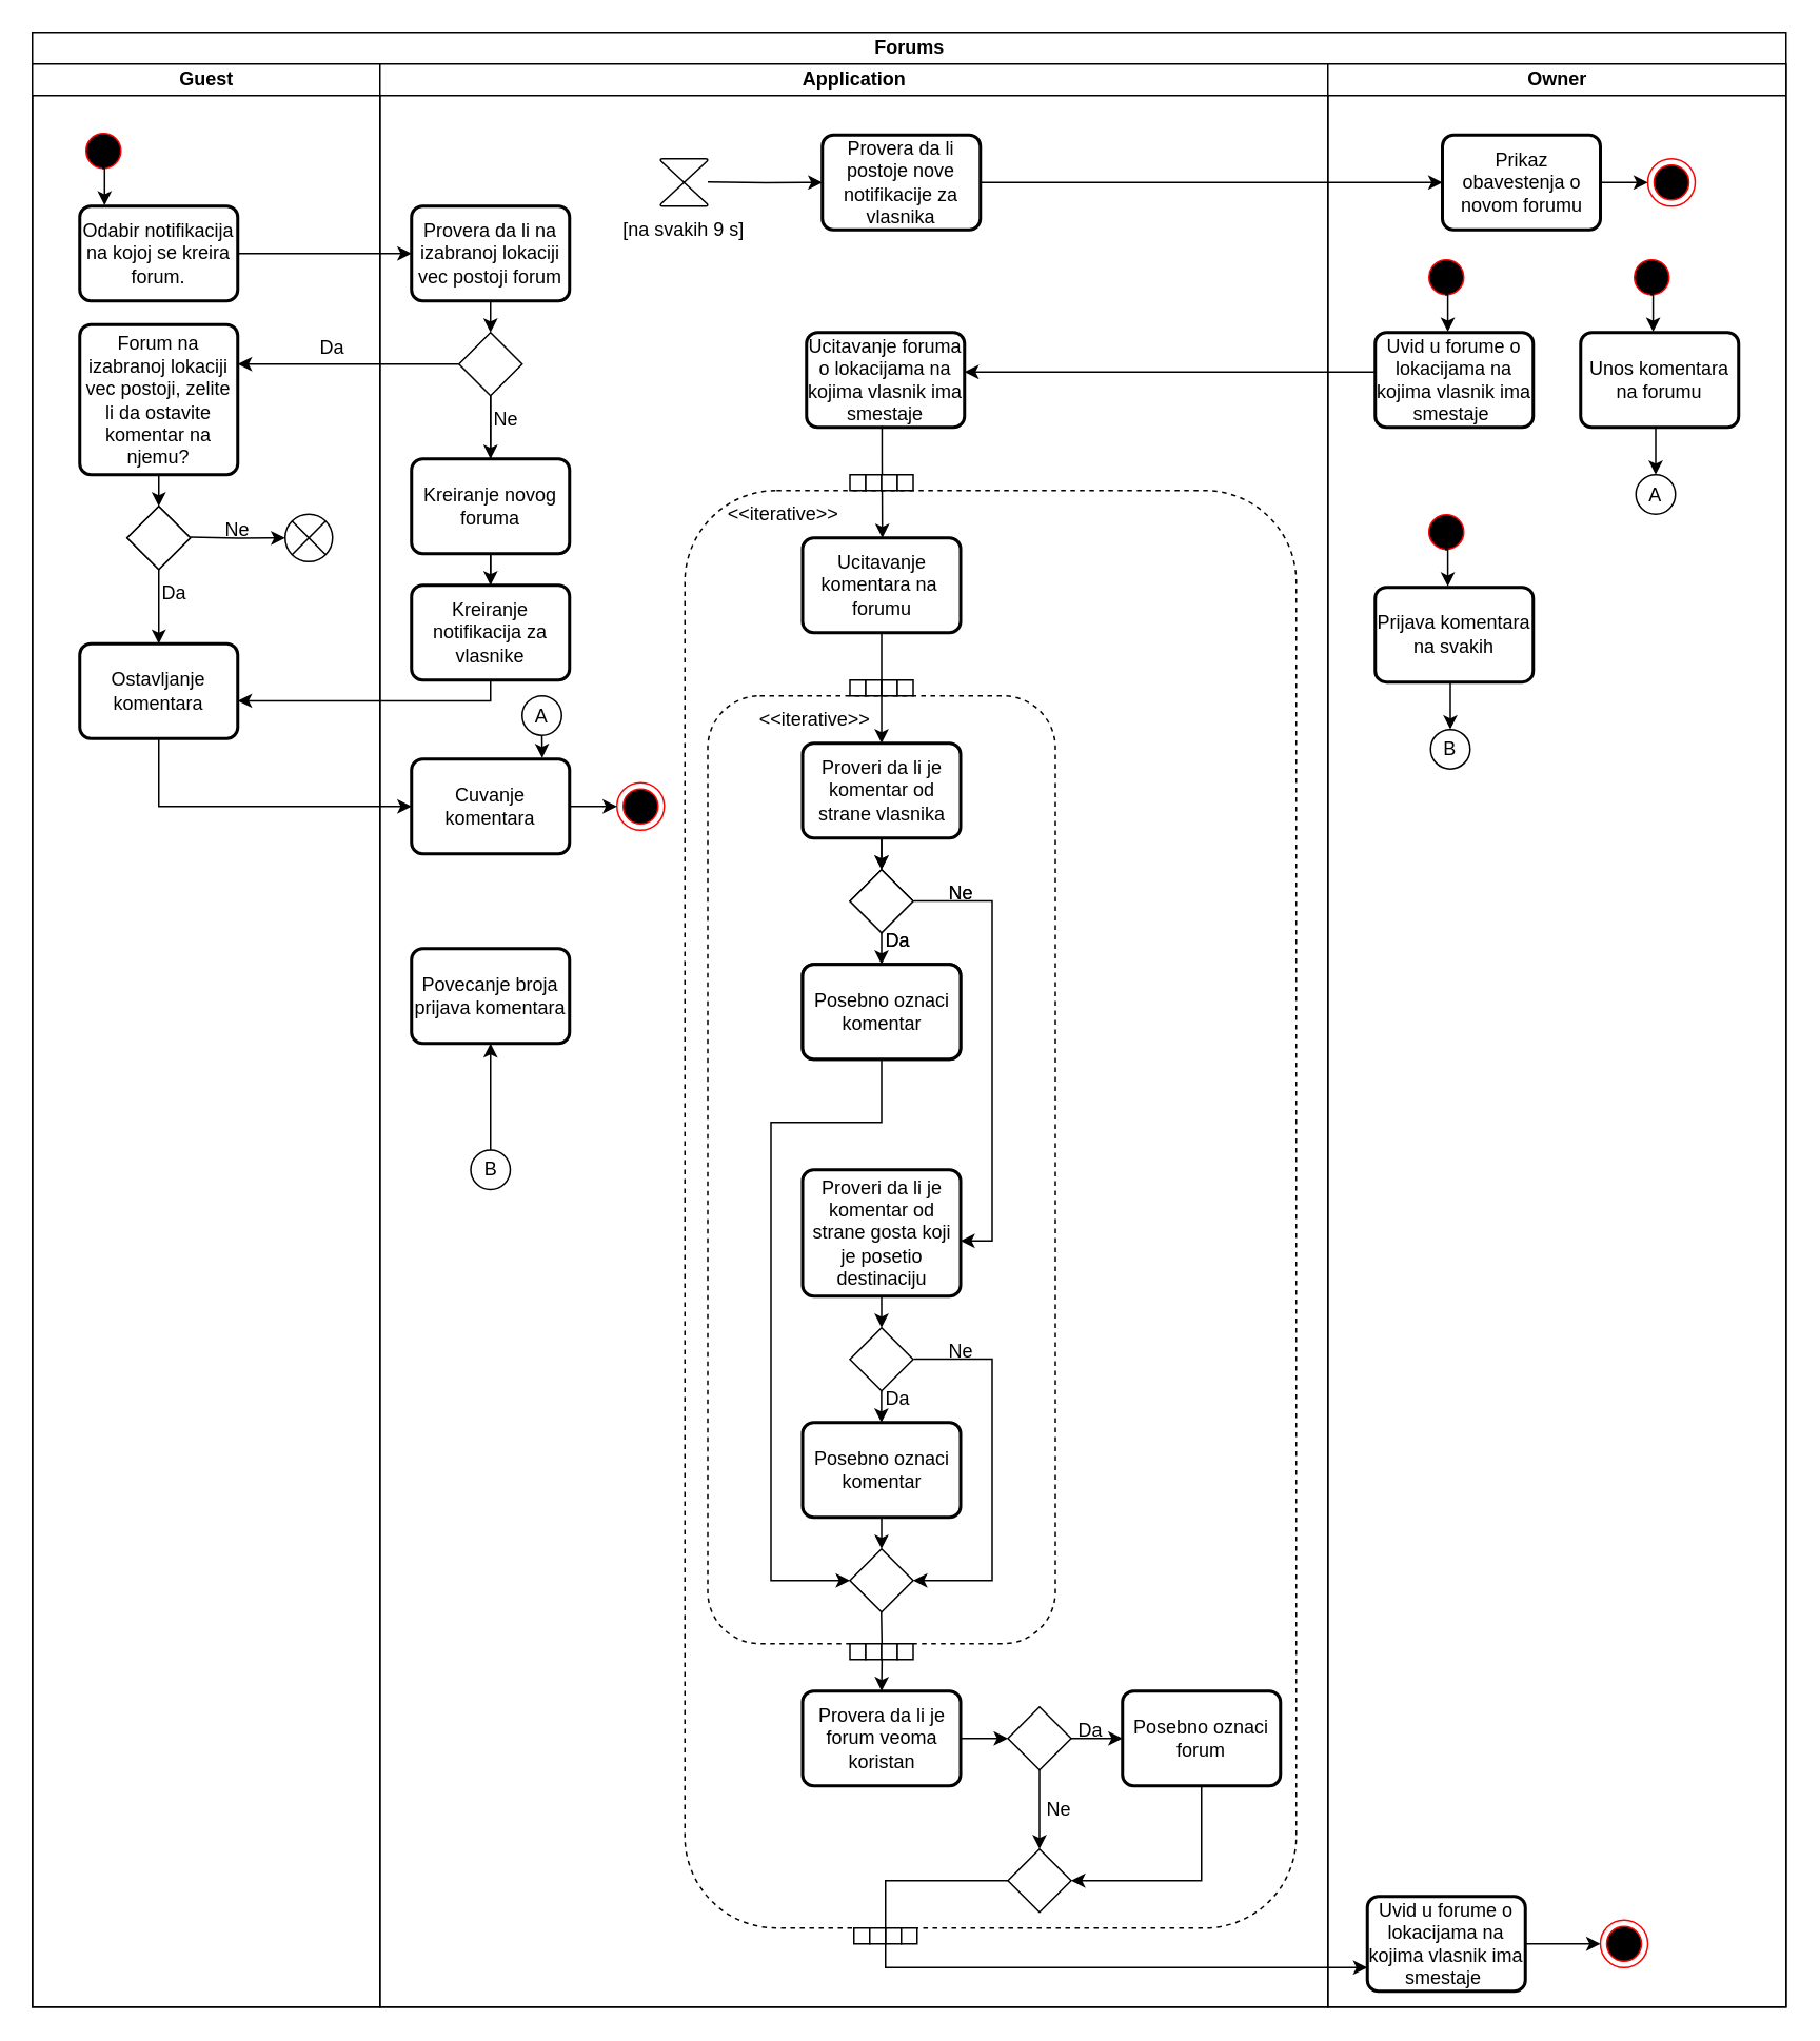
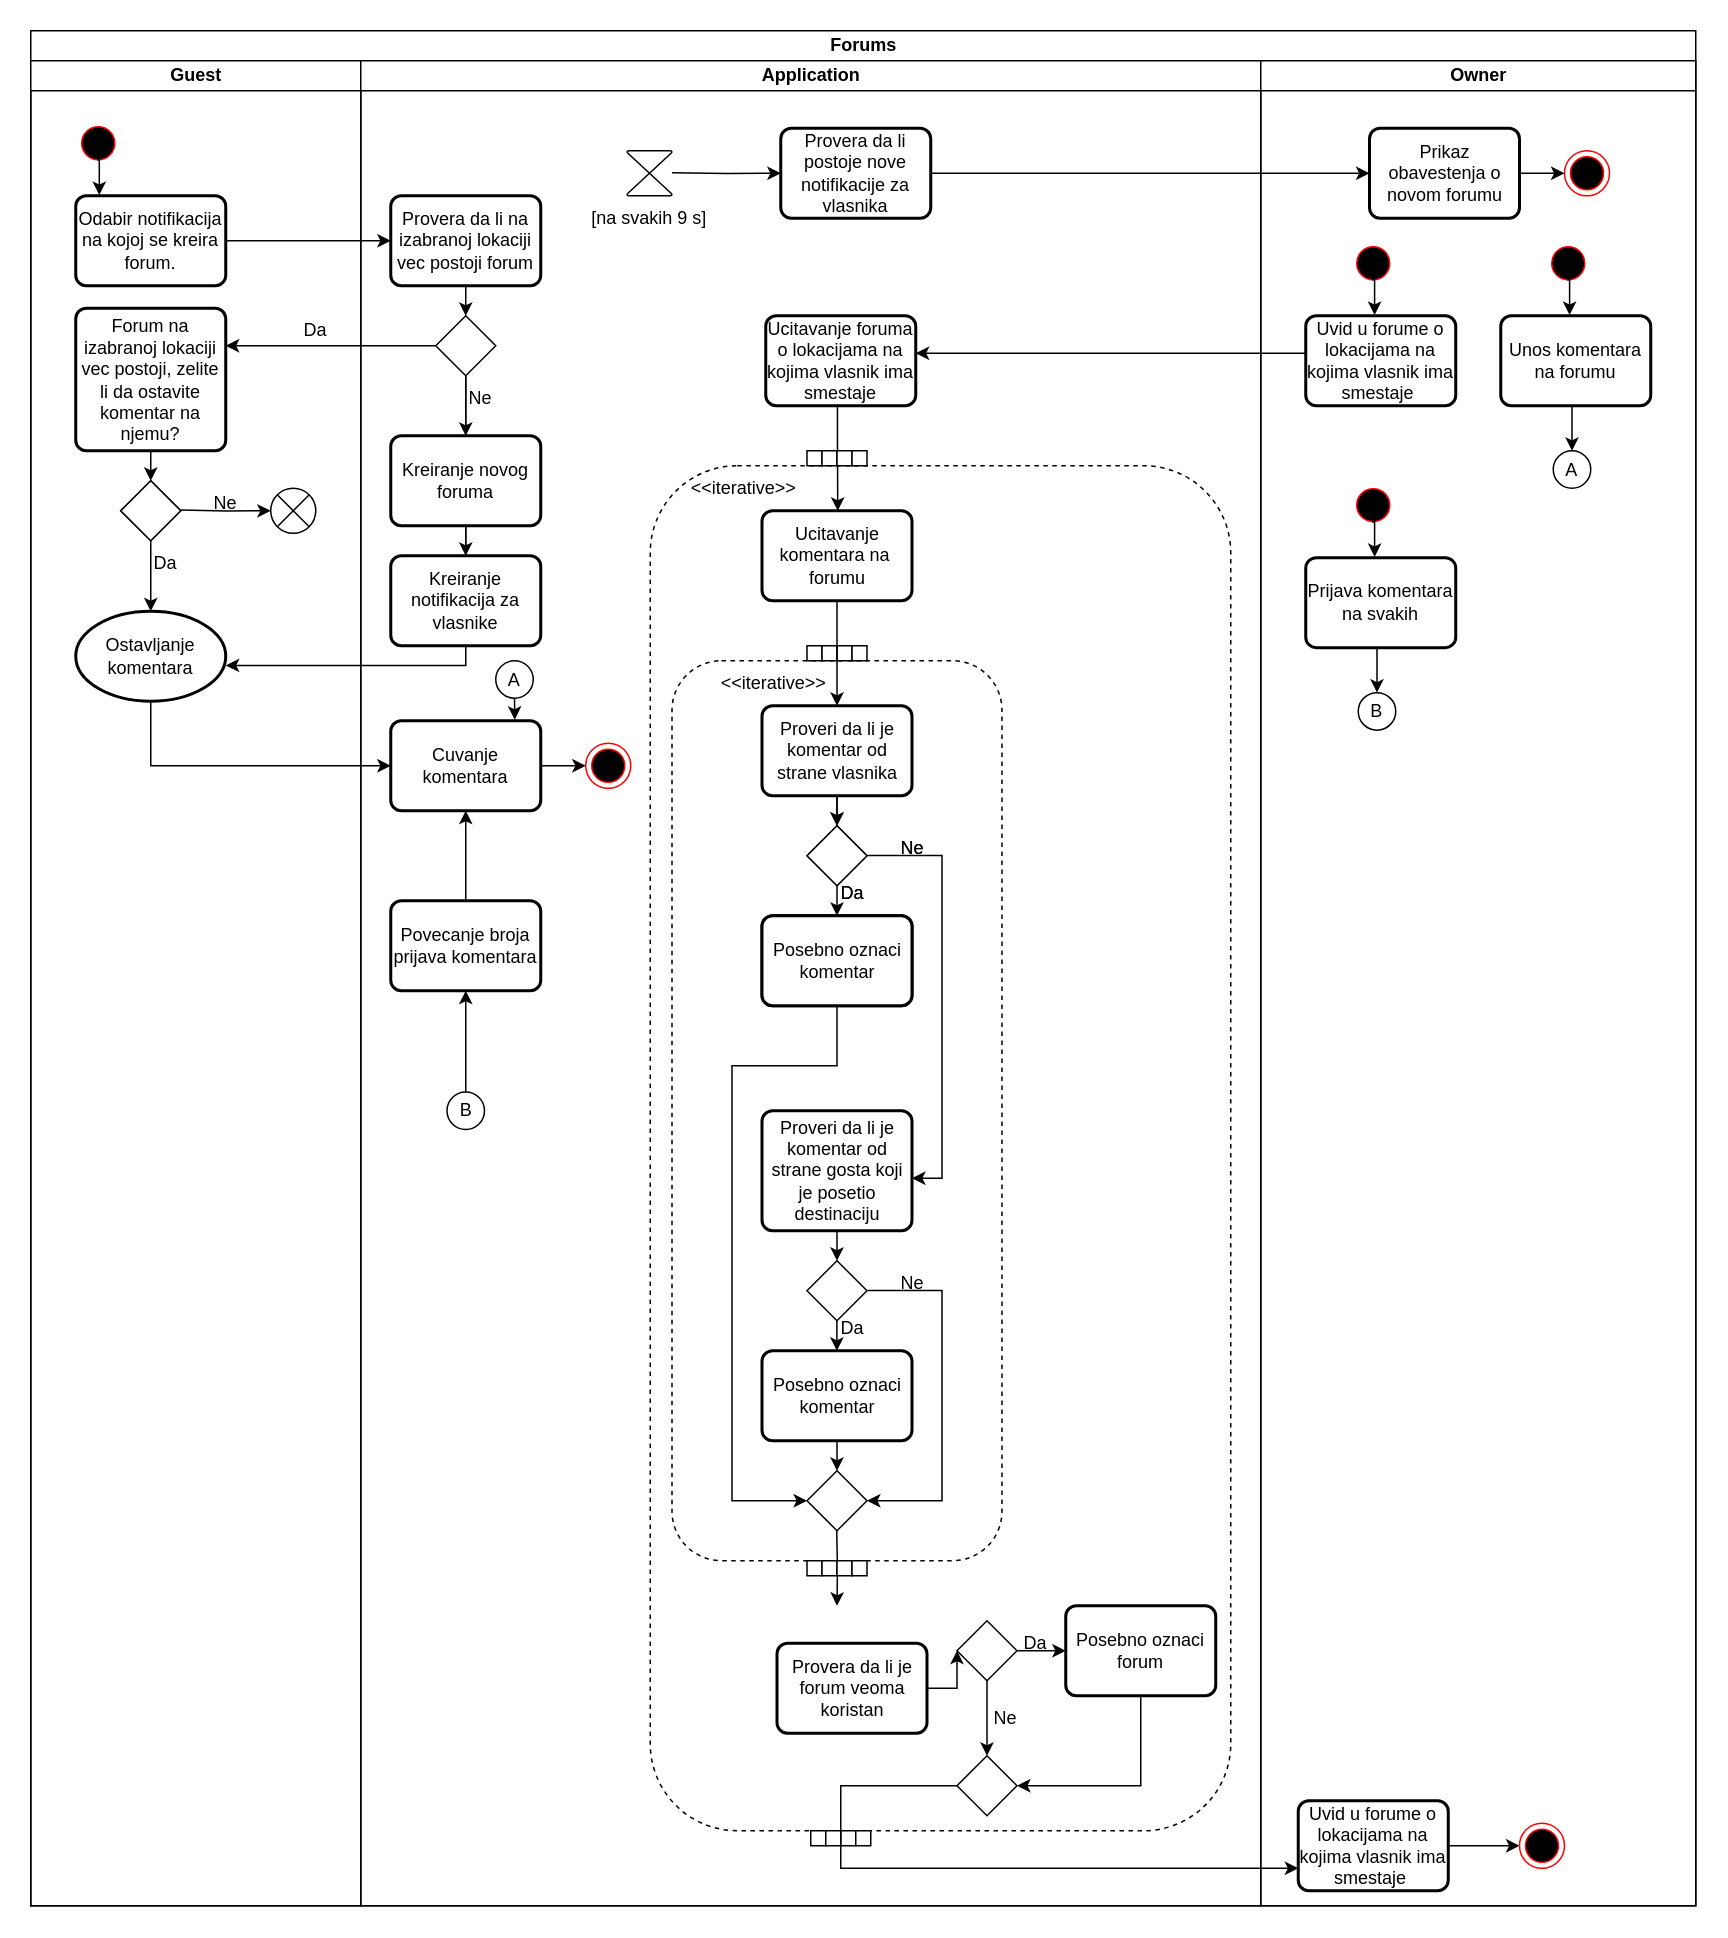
- <mxCell id="7" value="Ostavljanje komentara" style="rounded=1;whiteSpace=wrap;html=1;absoluteArcSize=1;arcSize=14;strokeWidth=2;" vertex="1" parent="3"><mxGeometry x="30" y="367" width="100" height="60" as="geometry" /></mxCell>
+ <mxCell id="7" value="Ostavljanje komentara" style="ellipse;whiteSpace=wrap;html=1;absoluteArcSize=1;arcSize=14;strokeWidth=2;" vertex="1" parent="3"><mxGeometry x="30" y="367" width="100" height="60" as="geometry" /></mxCell>
+ <mxCell id="104" style="edgeStyle=orthogonalEdgeStyle;rounded=0;orthogonalLoop=1;jettySize=auto;html=1;exitX=0.5;exitY=0;exitDx=0;exitDy=0;entryX=0.5;entryY=1;entryDx=0;entryDy=0;" edge="1" parent="21" source="105" target="32"><mxGeometry relative="1" as="geometry" /></mxCell>
- <mxCell id="85" value="Provera da li je forum veoma koristan" style="rounded=1;whiteSpace=wrap;html=1;absoluteArcSize=1;arcSize=14;strokeWidth=2;" vertex="1" parent="21"><mxGeometry x="267.5" y="1030" width="100" height="60" as="geometry" /></mxCell>
+ <mxCell id="85" value="Provera da li je forum veoma koristan" style="rounded=1;whiteSpace=wrap;html=1;absoluteArcSize=1;arcSize=14;strokeWidth=2;" vertex="1" parent="21"><mxGeometry x="277.5" y="1055" width="100" height="60" as="geometry" /></mxCell>
